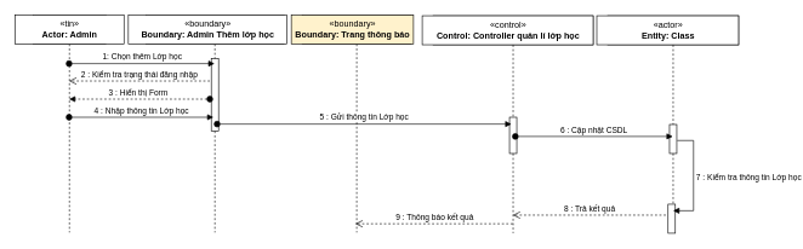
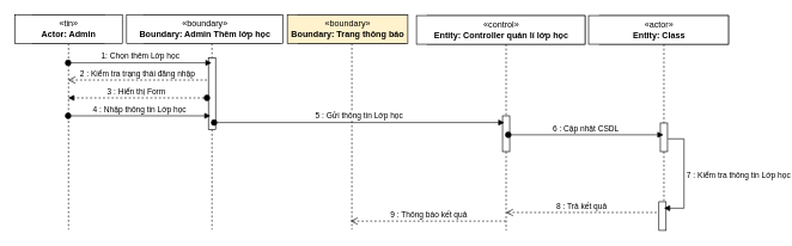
- <mxCell id="10" value="«control»&lt;br&gt;&lt;b&gt;Control: Controller quản lí lớp học&lt;/b&gt;" style="html=1;" parent="9" vertex="1"><mxGeometry x="-15" width="235" height="40" as="geometry" /></mxCell>
+ <mxCell id="10" value="«control»&lt;br&gt;&lt;b&gt;Entity: Controller quản lí lớp học&lt;/b&gt;" style="html=1;" parent="9" vertex="1"><mxGeometry x="-15" width="235" height="40" as="geometry" /></mxCell>
